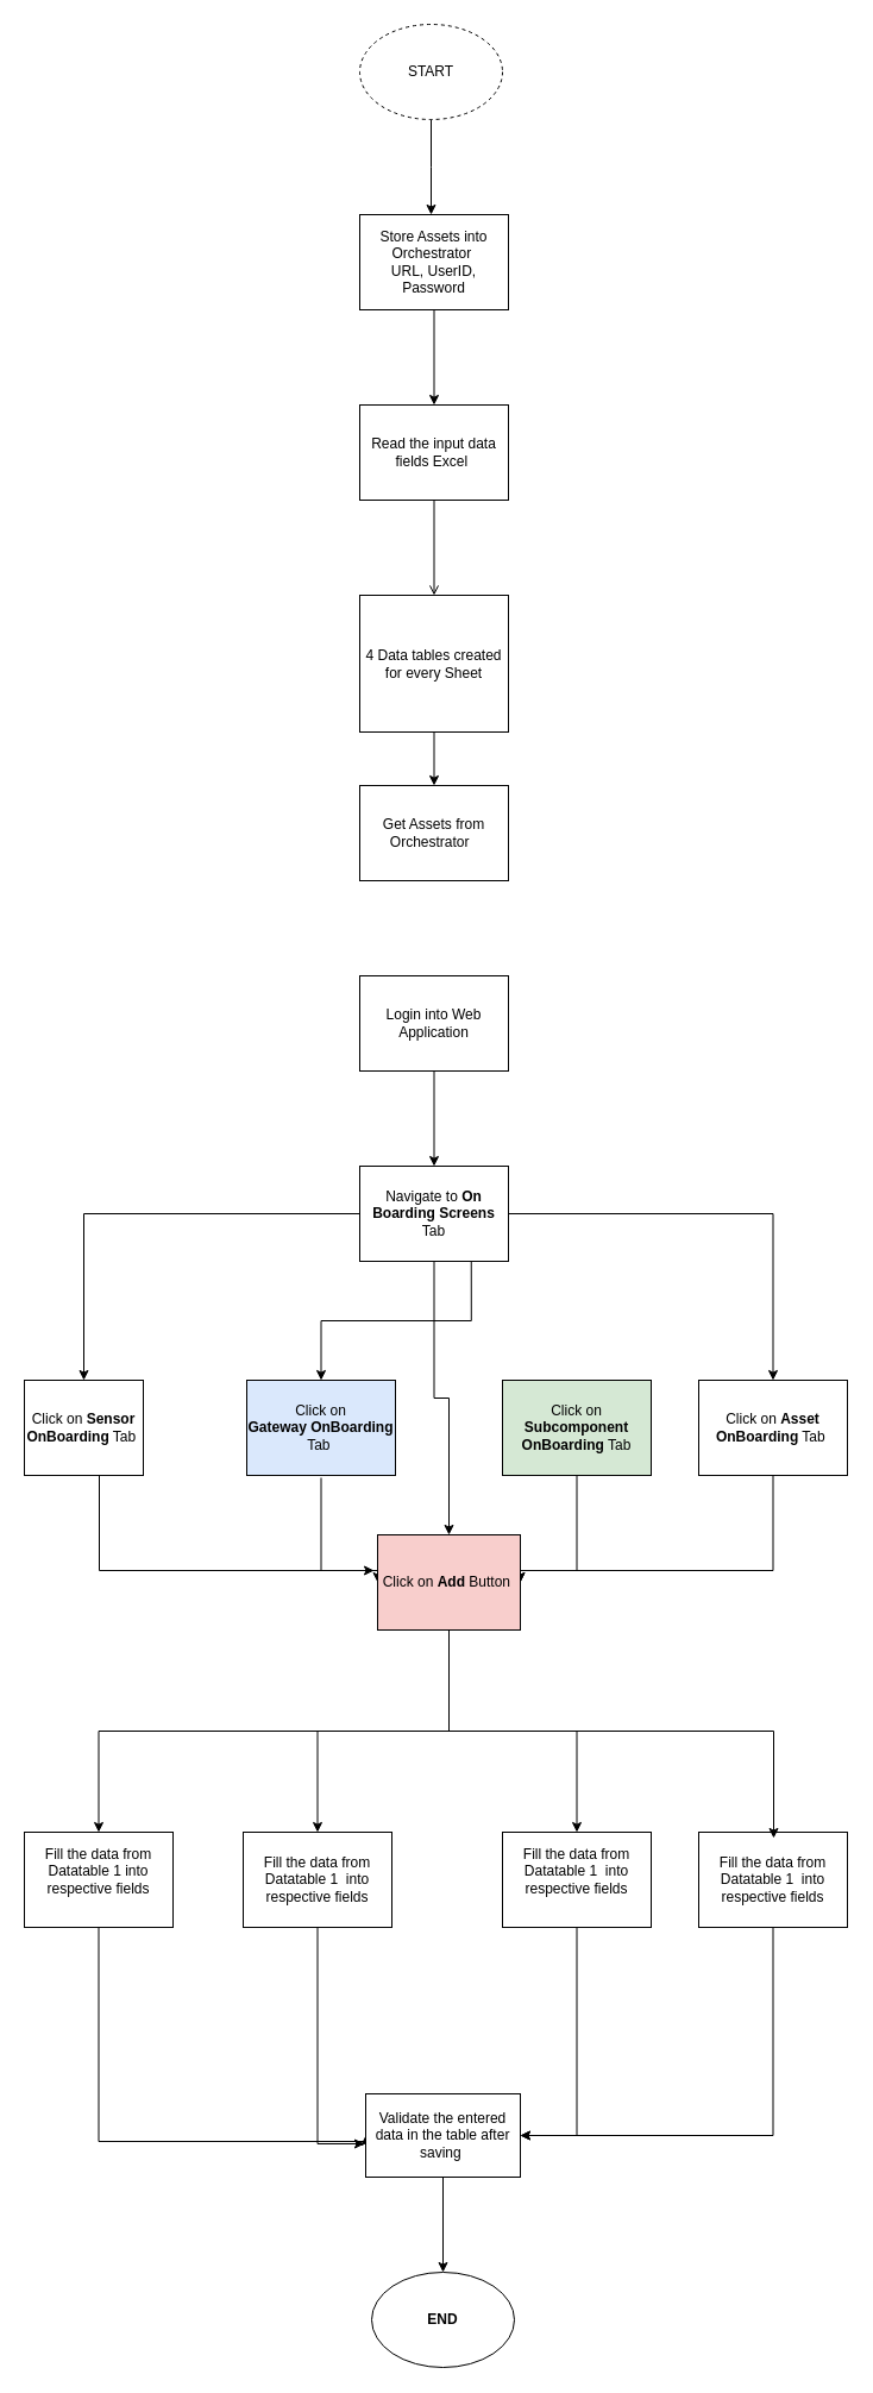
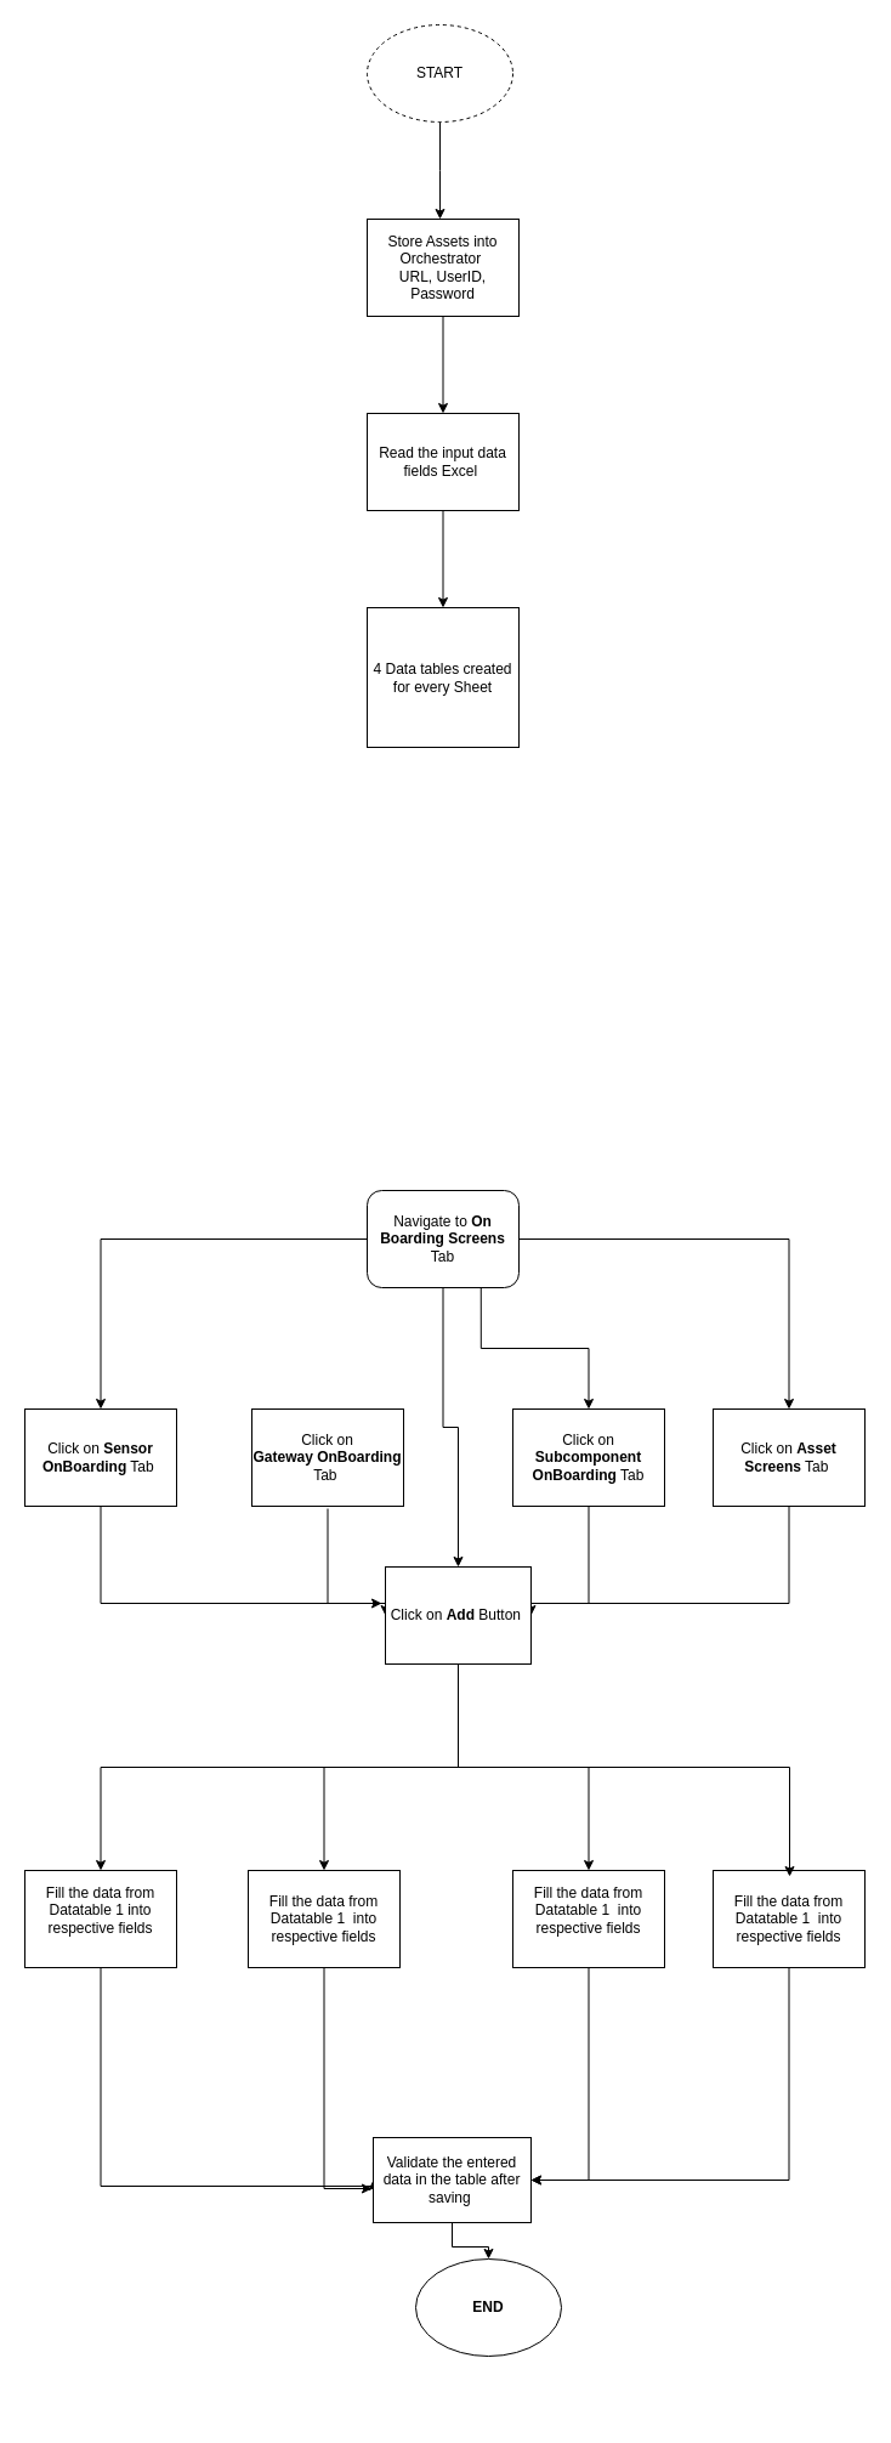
- <mxCell id="6" value="" style="edgeStyle=orthogonalEdgeStyle;rounded=0;orthogonalLoop=1;jettySize=auto;html=1;endArrow=open;" edge="1" parent="1" source="7" target="9"><mxGeometry relative="1" as="geometry" /></mxCell>
+ <mxCell id="6" value="" style="edgeStyle=orthogonalEdgeStyle;rounded=0;orthogonalLoop=1;jettySize=auto;html=1;" edge="1" parent="1" source="7" target="9"><mxGeometry relative="1" as="geometry" /></mxCell>
- <mxCell id="8" value="" style="edgeStyle=orthogonalEdgeStyle;rounded=0;orthogonalLoop=1;jettySize=auto;html=1;" edge="1" parent="1" source="9" target="10"><mxGeometry relative="1" as="geometry" /></mxCell>
- <mxCell id="10" value="Get Assets from Orchestrator&amp;nbsp;&amp;nbsp;" style="rounded=0;whiteSpace=wrap;html=1;" vertex="1" parent="1"><mxGeometry x="302" y="660" width="125" height="80" as="geometry" /></mxCell>
- <mxCell id="12" value="Login into Web Application" style="rounded=0;whiteSpace=wrap;html=1;" vertex="1" parent="1"><mxGeometry x="302" y="820" width="125" height="80" as="geometry" /></mxCell>
- <mxCell id="11" value="" style="edgeStyle=orthogonalEdgeStyle;rounded=0;orthogonalLoop=1;jettySize=auto;html=1;" edge="1" parent="1" source="12" target="17"><mxGeometry relative="1" as="geometry" /></mxCell>
- <mxCell id="17" value="Navigate to &lt;b&gt;On Boarding Screens&lt;/b&gt; Tab" style="rounded=0;whiteSpace=wrap;html=1;" vertex="1" parent="1"><mxGeometry x="302" y="980" width="125" height="80" as="geometry" /></mxCell>
+ <mxCell id="17" value="Navigate to &lt;b&gt;On Boarding Screens&lt;/b&gt; Tab" style="whiteSpace=wrap;html=1;rounded=1;" vertex="1" parent="1"><mxGeometry x="302" y="980" width="125" height="80" as="geometry" /></mxCell>
- <mxCell id="16" style="edgeStyle=orthogonalEdgeStyle;rounded=0;orthogonalLoop=1;jettySize=auto;html=1;exitX=0.75;exitY=1;exitDx=0;exitDy=0;" edge="1" parent="1" source="17" target="24"><mxGeometry relative="1" as="geometry" /></mxCell>
+ <mxCell id="16" style="edgeStyle=orthogonalEdgeStyle;rounded=0;orthogonalLoop=1;jettySize=auto;html=1;exitX=0.75;exitY=1;exitDx=0;exitDy=0;" edge="1" parent="1" source="17" target="28"><mxGeometry relative="1" as="geometry" /></mxCell>
- <mxCell id="19" value="Click on &lt;b&gt;Sensor OnBoarding&lt;/b&gt; Tab&amp;nbsp;" style="rounded=0;whiteSpace=wrap;html=1;" vertex="1" parent="1"><mxGeometry x="20" y="1160" width="100" height="80" as="geometry" /></mxCell>
+ <mxCell id="19" value="Click on &lt;b&gt;Sensor OnBoarding&lt;/b&gt; Tab&amp;nbsp;" style="rounded=0;whiteSpace=wrap;html=1;" vertex="1" parent="1"><mxGeometry x="20" y="1160" width="125" height="80" as="geometry" /></mxCell>
- <mxCell id="24" value="Click on &lt;b&gt;Gateway&amp;nbsp;OnBoarding&lt;/b&gt; Tab&amp;nbsp;" style="rounded=0;whiteSpace=wrap;html=1;fillColor=#dae8fc;" vertex="1" parent="1"><mxGeometry x="207" y="1160" width="125" height="80" as="geometry" /></mxCell>
+ <mxCell id="24" value="Click on &lt;b&gt;Gateway&amp;nbsp;OnBoarding&lt;/b&gt; Tab&amp;nbsp;" style="rounded=0;whiteSpace=wrap;html=1;" vertex="1" parent="1"><mxGeometry x="207" y="1160" width="125" height="80" as="geometry" /></mxCell>
- <mxCell id="28" value="Click on &lt;b&gt;Subcomponent&lt;/b&gt;&lt;br&gt;&lt;b&gt;&amp;nbsp;OnBoarding&lt;/b&gt; Tab&amp;nbsp;" style="rounded=0;whiteSpace=wrap;html=1;fillColor=#d5e8d4;" vertex="1" parent="1"><mxGeometry x="422" y="1160" width="125" height="80" as="geometry" /></mxCell>
+ <mxCell id="28" value="Click on &lt;b&gt;Subcomponent&lt;/b&gt;&lt;br&gt;&lt;b&gt;&amp;nbsp;OnBoarding&lt;/b&gt; Tab&amp;nbsp;" style="rounded=0;whiteSpace=wrap;html=1;" vertex="1" parent="1"><mxGeometry x="422" y="1160" width="125" height="80" as="geometry" /></mxCell>
- <mxCell id="32" value="Click on &lt;b&gt;Asset OnBoarding&lt;/b&gt; Tab&amp;nbsp;" style="rounded=0;whiteSpace=wrap;html=1;" vertex="1" parent="1"><mxGeometry x="587" y="1160" width="125" height="80" as="geometry" /></mxCell>
+ <mxCell id="32" value="Click on &lt;b&gt;Asset Screens&lt;/b&gt; Tab&amp;nbsp;" style="rounded=0;whiteSpace=wrap;html=1;" vertex="1" parent="1"><mxGeometry x="587" y="1160" width="125" height="80" as="geometry" /></mxCell>
- <mxCell id="27" value="" style="edgeStyle=orthogonalEdgeStyle;rounded=0;orthogonalLoop=1;jettySize=auto;html=1;entryX=1;entryY=0.5;entryDx=0;entryDy=0;" edge="1" parent="1" source="28" target="40"><mxGeometry relative="1" as="geometry"><Array as="points"><mxPoint x="485" y="1320" /><mxPoint x="437" y="1320" /></Array></mxGeometry></mxCell>
+ <mxCell id="27" value="" style="edgeStyle=orthogonalEdgeStyle;rounded=0;orthogonalLoop=1;jettySize=auto;html=1;entryX=1;entryY=0.5;entryDx=0;entryDy=0;endArrow=none;" edge="1" parent="1" source="28" target="40"><mxGeometry relative="1" as="geometry"><Array as="points"><mxPoint x="485" y="1320" /><mxPoint x="437" y="1320" /></Array></mxGeometry></mxCell>
- <mxCell id="40" value="Click on &lt;b&gt;Add &lt;/b&gt;Button&amp;nbsp;" style="rounded=0;whiteSpace=wrap;html=1;fillColor=#f8cecc;" vertex="1" parent="1"><mxGeometry x="317" y="1290" width="120" height="80" as="geometry" /></mxCell>
+ <mxCell id="40" value="Click on &lt;b&gt;Add &lt;/b&gt;Button&amp;nbsp;" style="rounded=0;whiteSpace=wrap;html=1;" vertex="1" parent="1"><mxGeometry x="317" y="1290" width="120" height="80" as="geometry" /></mxCell>
- <mxCell id="35" value="&lt;b&gt;END&lt;/b&gt;" style="ellipse;whiteSpace=wrap;html=1;" vertex="1" parent="1"><mxGeometry x="312" y="1910" width="120" height="80" as="geometry" /></mxCell>
+ <mxCell id="35" value="&lt;b&gt;END&lt;/b&gt;" style="ellipse;whiteSpace=wrap;html=1;" vertex="1" parent="1"><mxGeometry x="342" y="1860" width="120" height="80" as="geometry" /></mxCell>
